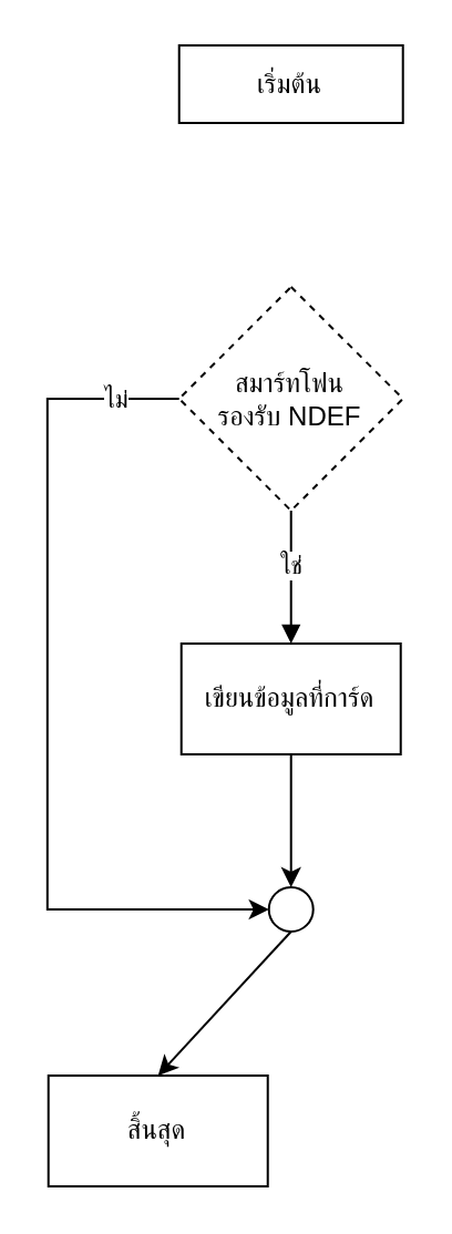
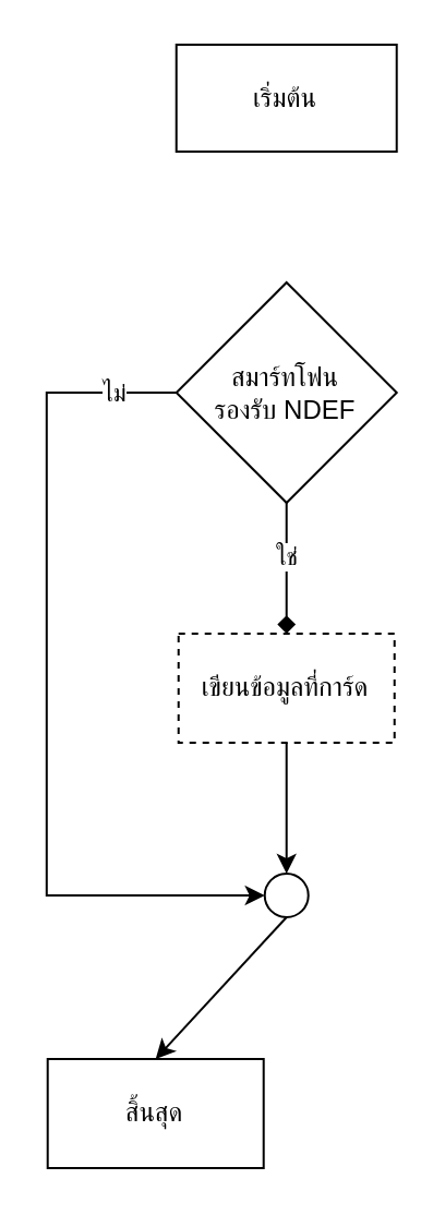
- <mxCell id="2" value="เริ่มต้น" style="whiteSpace=wrap;strokeWidth=1;fillColor=default;" parent="1" vertex="1"><mxGeometry x="80.36" y="20" width="101" height="35" as="geometry" /></mxCell>
+ <mxCell id="2" value="เริ่มต้น" style="whiteSpace=wrap;strokeWidth=1;fillColor=default;" parent="1" vertex="1"><mxGeometry x="80.36" y="20" width="101" height="49" as="geometry" /></mxCell>
- <mxCell id="6" value="สมาร์ทโฟน&#10;รองรับ NDEF" style="rhombus;strokeWidth=1;whiteSpace=wrap;fontStyle=0;fillColor=default;dashed=1;" parent="1" vertex="1"><mxGeometry x="80.36" y="129" width="101" height="101" as="geometry" /></mxCell>
+ <mxCell id="6" value="สมาร์ทโฟน&#10;รองรับ NDEF" style="rhombus;strokeWidth=1;whiteSpace=wrap;fontStyle=0;fillColor=default;" parent="1" vertex="1"><mxGeometry x="80.36" y="129" width="101" height="101" as="geometry" /></mxCell>
- <mxCell id="9" value="" style="curved=1;startArrow=none;endArrow=block;exitX=0.5;exitY=1;entryX=0.5;entryY=0;rounded=0;entryDx=0;entryDy=0;exitDx=0;exitDy=0;" parent="1" source="6" target="11" edge="1"><mxGeometry relative="1" as="geometry"><Array as="points" /><mxPoint x="130.86" y="241" as="sourcePoint" /><mxPoint x="130.86" y="285" as="targetPoint" /></mxGeometry></mxCell>
+ <mxCell id="9" value="" style="curved=1;startArrow=none;endArrow=diamond;exitX=0.5;exitY=1;entryX=0.5;entryY=0;rounded=0;entryDx=0;entryDy=0;exitDx=0;exitDy=0;" parent="1" source="6" target="11" edge="1"><mxGeometry relative="1" as="geometry"><Array as="points" /><mxPoint x="130.86" y="241" as="sourcePoint" /><mxPoint x="130.86" y="285" as="targetPoint" /></mxGeometry></mxCell>
- <mxCell id="11" value="เขียนข้อมูลที่การ์ด" style="whiteSpace=wrap;strokeWidth=1;fillColor=default;" parent="1" vertex="1"><mxGeometry x="81.36" y="290" width="99" height="50" as="geometry" /></mxCell>
+ <mxCell id="11" value="เขียนข้อมูลที่การ์ด" style="whiteSpace=wrap;strokeWidth=1;fillColor=default;dashed=1;" parent="1" vertex="1"><mxGeometry x="81.36" y="290" width="99" height="50" as="geometry" /></mxCell>
